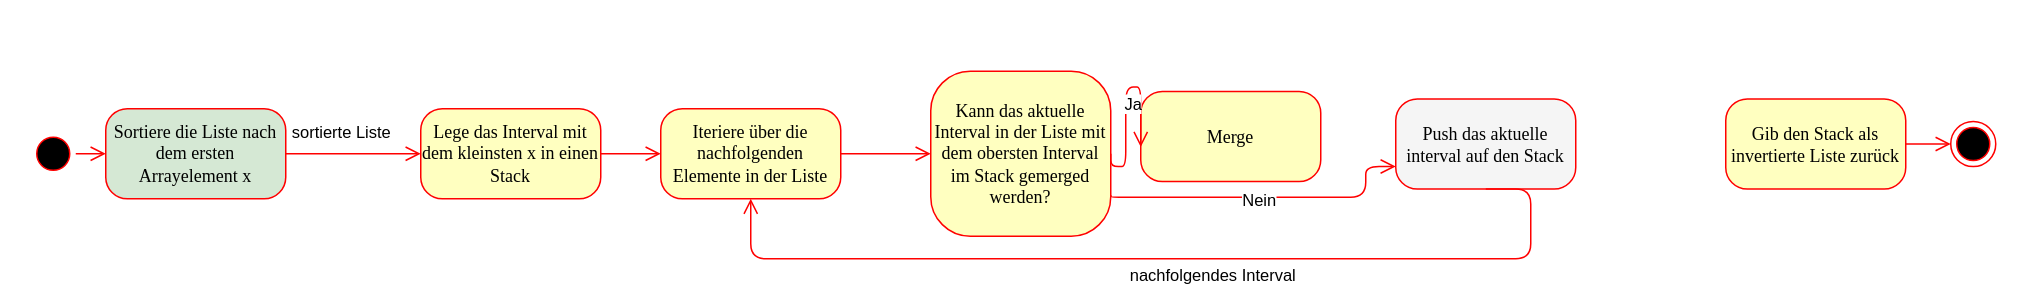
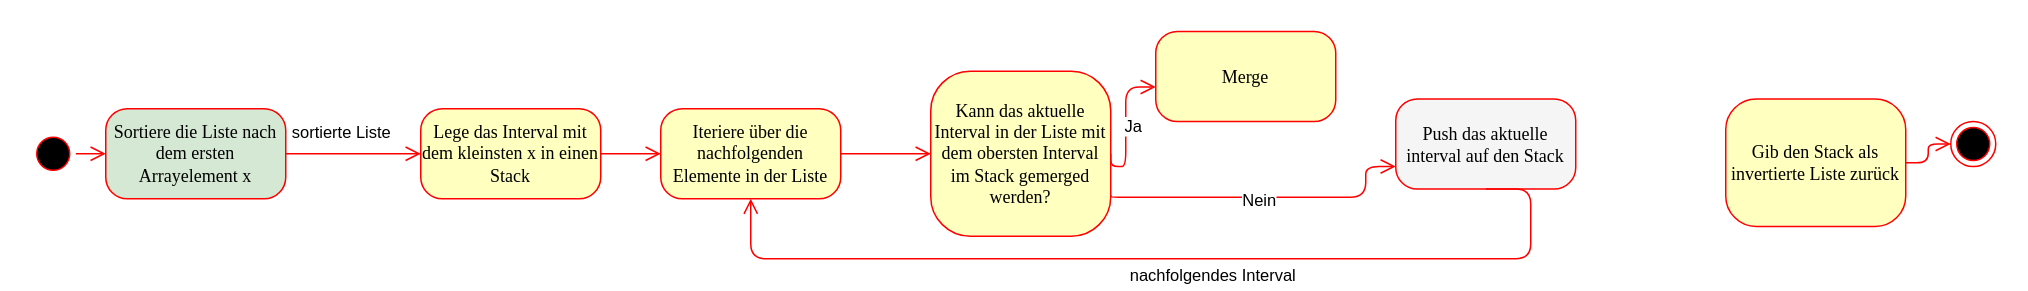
- <mxCell id="6" value="Merge" style="rounded=1;whiteSpace=wrap;html=1;arcSize=24;fillColor=#ffffc0;strokeColor=#ff0000;shadow=0;comic=0;labelBackgroundColor=none;fontFamily=Verdana;fontSize=12;fontColor=#000000;align=center;" parent="1" vertex="1"><mxGeometry x="760" y="60.5" width="120" height="60" as="geometry" /></mxCell>
+ <mxCell id="6" value="Merge" style="rounded=1;whiteSpace=wrap;html=1;arcSize=24;fillColor=#ffffc0;strokeColor=#ff0000;shadow=0;comic=0;labelBackgroundColor=none;fontFamily=Verdana;fontSize=12;fontColor=#000000;align=center;" parent="1" vertex="1"><mxGeometry x="770" y="20.5" width="120" height="60" as="geometry" /></mxCell>
- <mxCell id="21" value="Gib den Stack als invertierte Liste zurück" style="rounded=1;whiteSpace=wrap;html=1;arcSize=24;fillColor=#ffffc0;strokeColor=#ff0000;shadow=0;comic=0;labelBackgroundColor=none;fontFamily=Verdana;fontSize=12;fontColor=#000000;align=center;" vertex="1" parent="1"><mxGeometry x="1150" y="65.5" width="120" height="60" as="geometry" /></mxCell>
+ <mxCell id="21" value="Gib den Stack als invertierte Liste zurück" style="rounded=1;whiteSpace=wrap;html=1;arcSize=24;fillColor=#ffffc0;strokeColor=#ff0000;shadow=0;comic=0;labelBackgroundColor=none;fontFamily=Verdana;fontSize=12;fontColor=#000000;align=center;" vertex="1" parent="1"><mxGeometry x="1150" y="65.5" width="120" height="85" as="geometry" /></mxCell>
